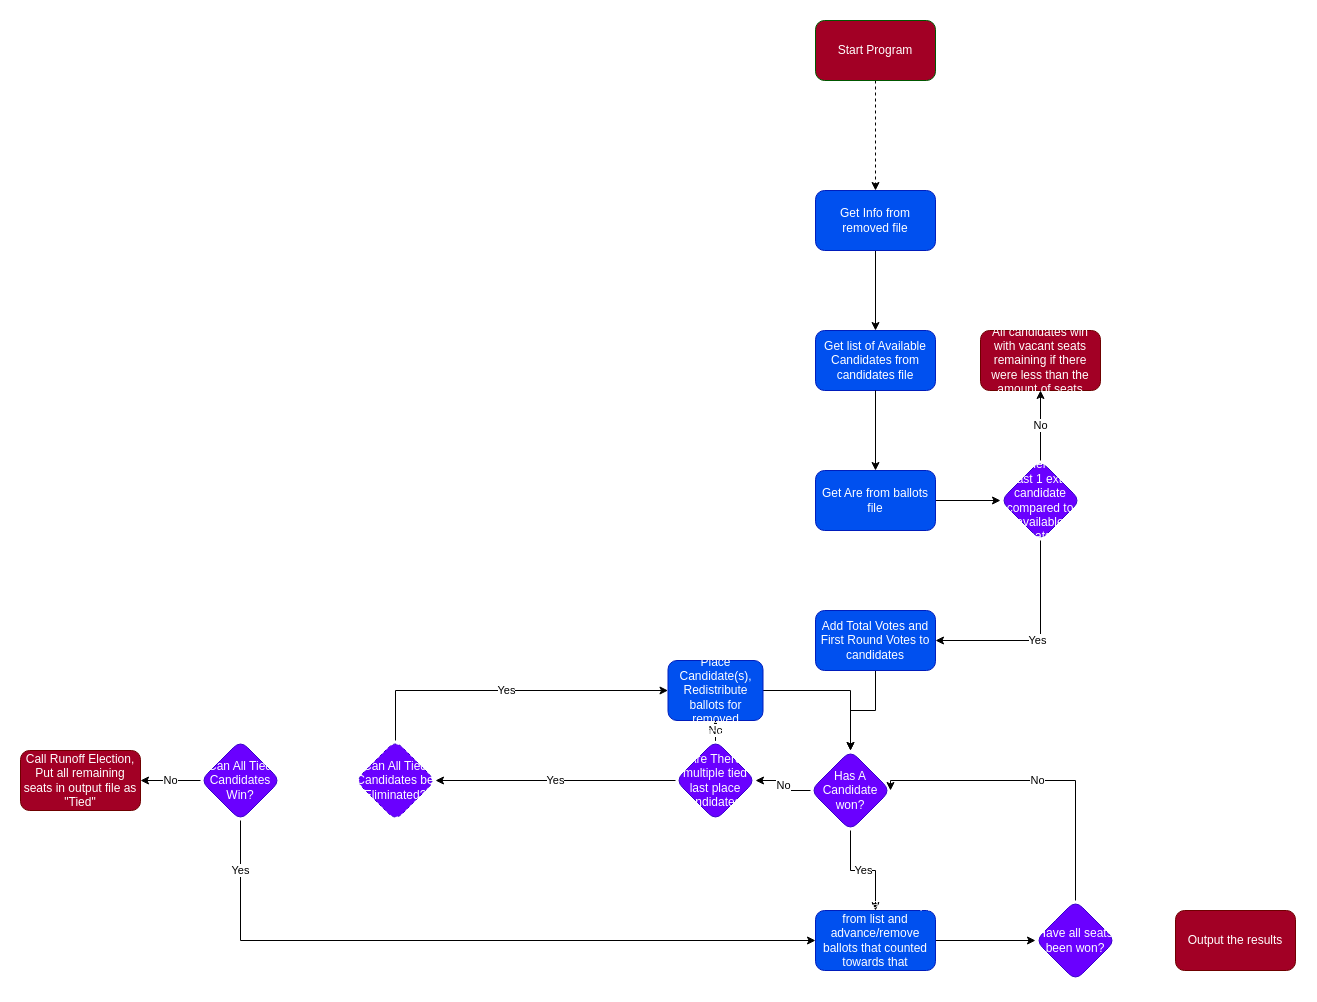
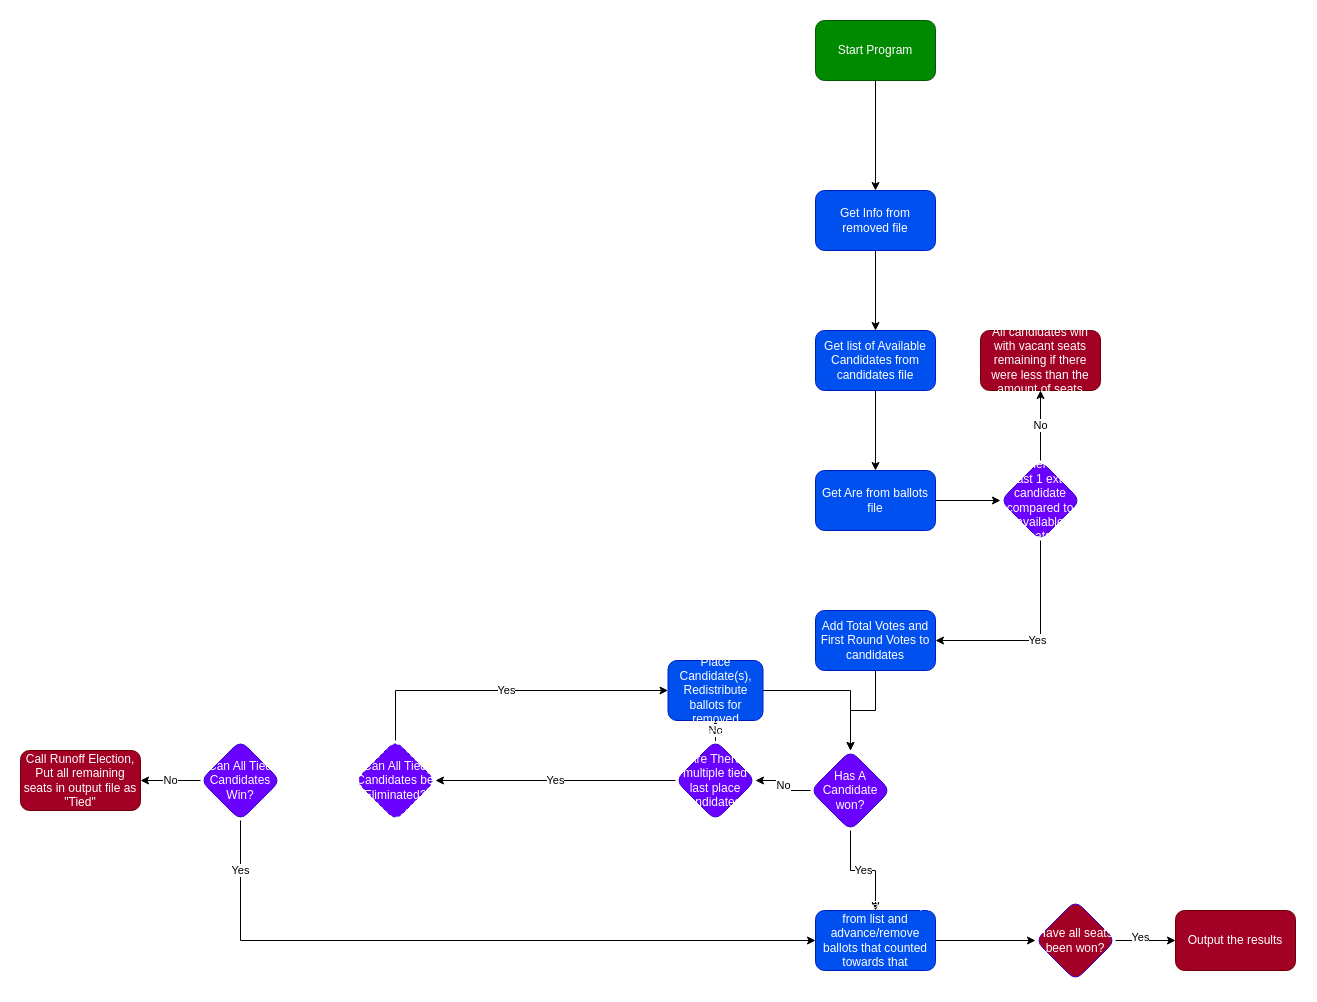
- <mxCell id="3" value="Start Program" style="rounded=1;whiteSpace=wrap;html=1;fillColor=#a20025;fontColor=#ffffff;strokeColor=#005700;" parent="1" vertex="1"><mxGeometry x="815" y="20" width="120" height="60" as="geometry" /></mxCell>
+ <mxCell id="3" value="Start Program" style="rounded=1;whiteSpace=wrap;html=1;fillColor=#008a00;fontColor=#ffffff;strokeColor=#005700;" parent="1" vertex="1"><mxGeometry x="815" y="20" width="120" height="60" as="geometry" /></mxCell>
- <mxCell id="2" value="" style="edgeStyle=orthogonalEdgeStyle;rounded=0;orthogonalLoop=1;jettySize=auto;html=1;dashed=1;" parent="1" source="3" target="5" edge="1"><mxGeometry relative="1" as="geometry" /></mxCell>
+ <mxCell id="2" value="" style="edgeStyle=orthogonalEdgeStyle;rounded=0;orthogonalLoop=1;jettySize=auto;html=1;" parent="1" source="3" target="5" edge="1"><mxGeometry relative="1" as="geometry" /></mxCell>
- <mxCell id="15" value="No" style="edgeStyle=orthogonalEdgeStyle;rounded=0;orthogonalLoop=1;jettySize=auto;html=1;entryX=1;entryY=0.5;entryDx=0;entryDy=0;exitX=0.5;exitY=0;exitDx=0;exitDy=0;" parent="1" source="17" target="12" edge="1"><mxGeometry relative="1" as="geometry"><Array as="points"><mxPoint x="1075" y="780" /></Array></mxGeometry></mxCell>
- <mxCell id="17" value="Have all seats been won?" style="rhombus;whiteSpace=wrap;html=1;fillColor=#6a00ff;strokeColor=#3700CC;fontColor=#ffffff;rounded=1;" parent="1" vertex="1"><mxGeometry x="1035" y="900" width="80" height="80" as="geometry" /></mxCell>
+ <mxCell id="17" value="Have all seats been won?" style="rhombus;whiteSpace=wrap;html=1;fillColor=#a20025;strokeColor=#3700CC;fontColor=#ffffff;rounded=1;" parent="1" vertex="1"><mxGeometry x="1035" y="900" width="80" height="80" as="geometry" /></mxCell>
+ <mxCell id="16" value="&lt;div&gt;&lt;br&gt;&lt;/div&gt;&lt;div&gt;Yes&lt;/div&gt;" style="edgeStyle=orthogonalEdgeStyle;rounded=0;orthogonalLoop=1;jettySize=auto;html=1;" parent="1" source="17" target="18" edge="1"><mxGeometry x="-0.167" y="10" relative="1" as="geometry"><mxPoint as="offset" /></mxGeometry></mxCell>
